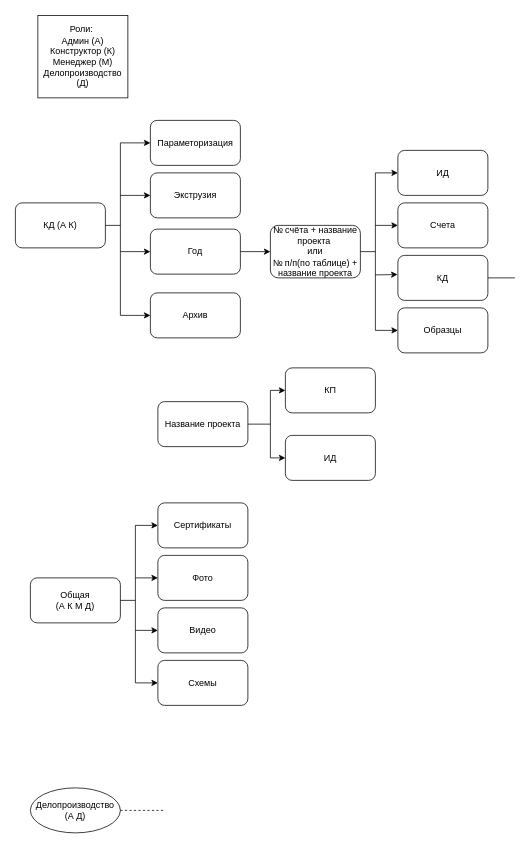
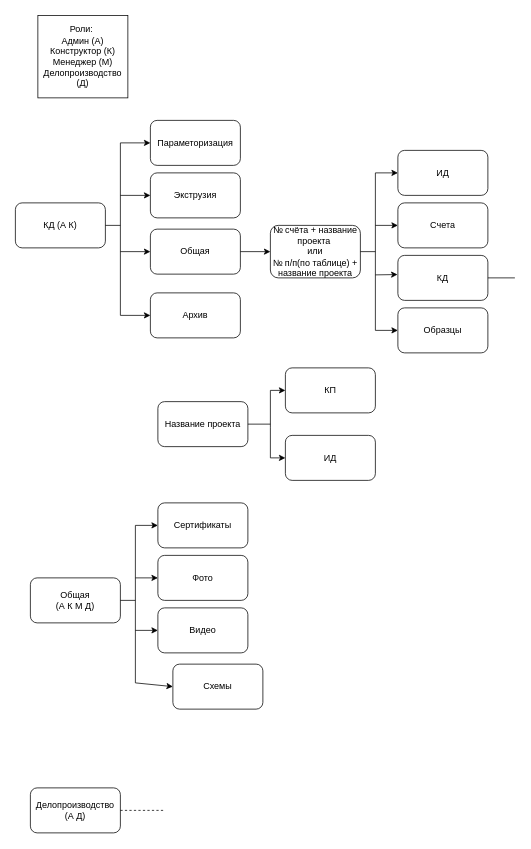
- <mxCell id="36" value="Год" style="rounded=1;whiteSpace=wrap;html=1;" vertex="1" parent="1"><mxGeometry x="200" y="305" width="120" height="60" as="geometry" /></mxCell>
+ <mxCell id="36" value="Общая" style="rounded=1;whiteSpace=wrap;html=1;" vertex="1" parent="1"><mxGeometry x="200" y="305" width="120" height="60" as="geometry" /></mxCell>
- <mxCell id="26" value="Схемы" style="rounded=1;whiteSpace=wrap;html=1;" vertex="1" parent="1"><mxGeometry x="210" y="880" width="120" height="60" as="geometry" /></mxCell>
+ <mxCell id="26" value="Схемы" style="rounded=1;whiteSpace=wrap;html=1;" vertex="1" parent="1"><mxGeometry x="230" y="885" width="120" height="60" as="geometry" /></mxCell>
- <mxCell id="45" value="Делопроизводство&lt;br&gt;(А Д)" style="ellipse;whiteSpace=wrap;html=1;" vertex="1" parent="1"><mxGeometry x="40" y="1050" width="120" height="60" as="geometry" /></mxCell>
+ <mxCell id="45" value="Делопроизводство&lt;br&gt;(А Д)" style="rounded=1;whiteSpace=wrap;html=1;" vertex="1" parent="1"><mxGeometry x="40" y="1050" width="120" height="60" as="geometry" /></mxCell>
